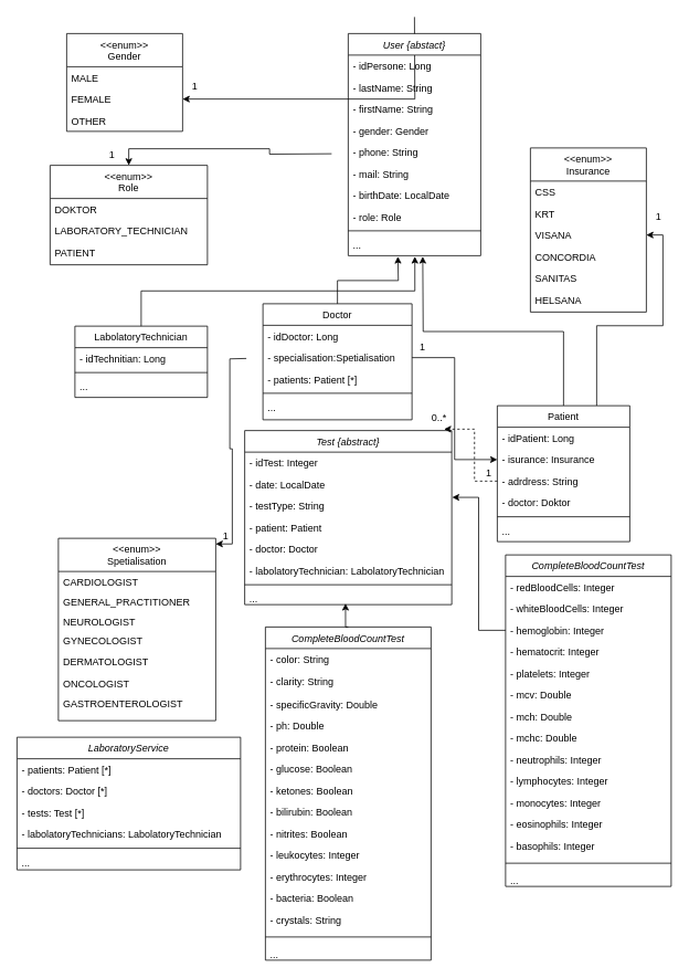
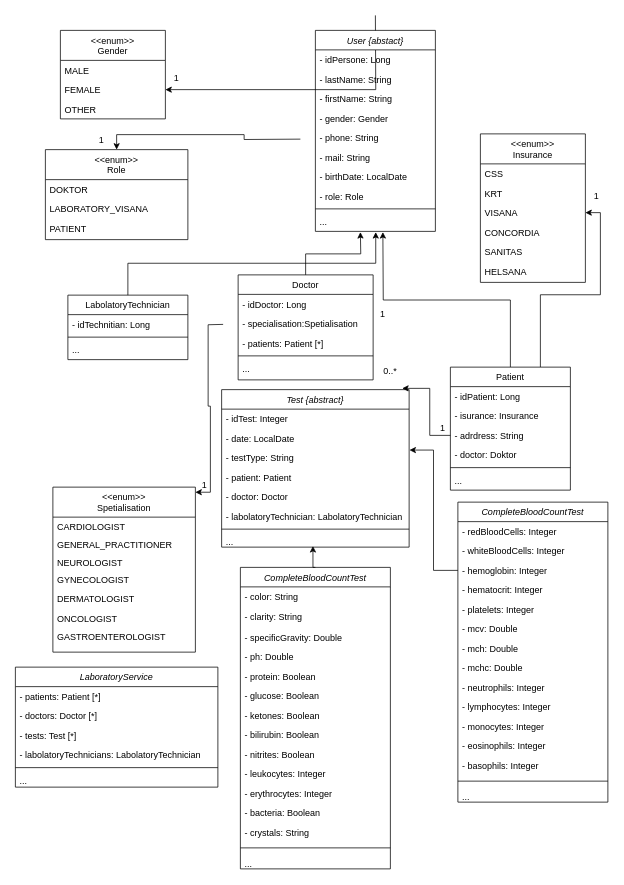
- <mxCell id="50" value="LABORATORY_TECHNICIAN" style="text;align=left;verticalAlign=top;spacingLeft=4;spacingRight=4;overflow=hidden;rotatable=0;points=[[0,0.5],[1,0.5]];portConstraint=eastwest;" parent="48" vertex="1"><mxGeometry y="66" width="190" height="26" as="geometry" /></mxCell>
+ <mxCell id="50" value="LABORATORY_VISANA" style="text;align=left;verticalAlign=top;spacingLeft=4;spacingRight=4;overflow=hidden;rotatable=0;points=[[0,0.5],[1,0.5]];portConstraint=eastwest;" parent="48" vertex="1"><mxGeometry y="66" width="190" height="26" as="geometry" /></mxCell>
- <mxCell id="91" style="edgeStyle=orthogonalEdgeStyle;rounded=0;orthogonalLoop=1;jettySize=auto;html=1;exitX=1;exitY=0.5;exitDx=0;exitDy=0;entryX=0;entryY=0.5;entryDx=0;entryDy=0;" parent="1" source="44" target="29" edge="1"><mxGeometry relative="1" as="geometry" /></mxCell>
- <mxCell id="89" value="0..*" style="text;html=1;align=center;verticalAlign=middle;whiteSpace=wrap;rounded=0;" parent="1" vertex="1"><mxGeometry x="515" y="489" width="30" height="30" as="geometry" /></mxCell>
+ <mxCell id="89" value="0..*" style="text;html=1;align=center;verticalAlign=middle;whiteSpace=wrap;rounded=0;" parent="1" vertex="1"><mxGeometry x="505" y="479" width="30" height="30" as="geometry" /></mxCell>
- <mxCell id="86" style="edgeStyle=orthogonalEdgeStyle;rounded=0;orthogonalLoop=1;jettySize=auto;html=1;exitX=0;exitY=0.5;exitDx=0;exitDy=0;entryX=0.963;entryY=-0.008;entryDx=0;entryDy=0;entryPerimeter=0;dashed=1;" parent="1" source="30" target="61" edge="1"><mxGeometry relative="1" as="geometry" /></mxCell>
+ <mxCell id="86" style="edgeStyle=orthogonalEdgeStyle;rounded=0;orthogonalLoop=1;jettySize=auto;html=1;exitX=0;exitY=0.5;exitDx=0;exitDy=0;entryX=0.963;entryY=-0.008;entryDx=0;entryDy=0;entryPerimeter=0;" parent="1" source="30" target="61" edge="1"><mxGeometry relative="1" as="geometry" /></mxCell>
